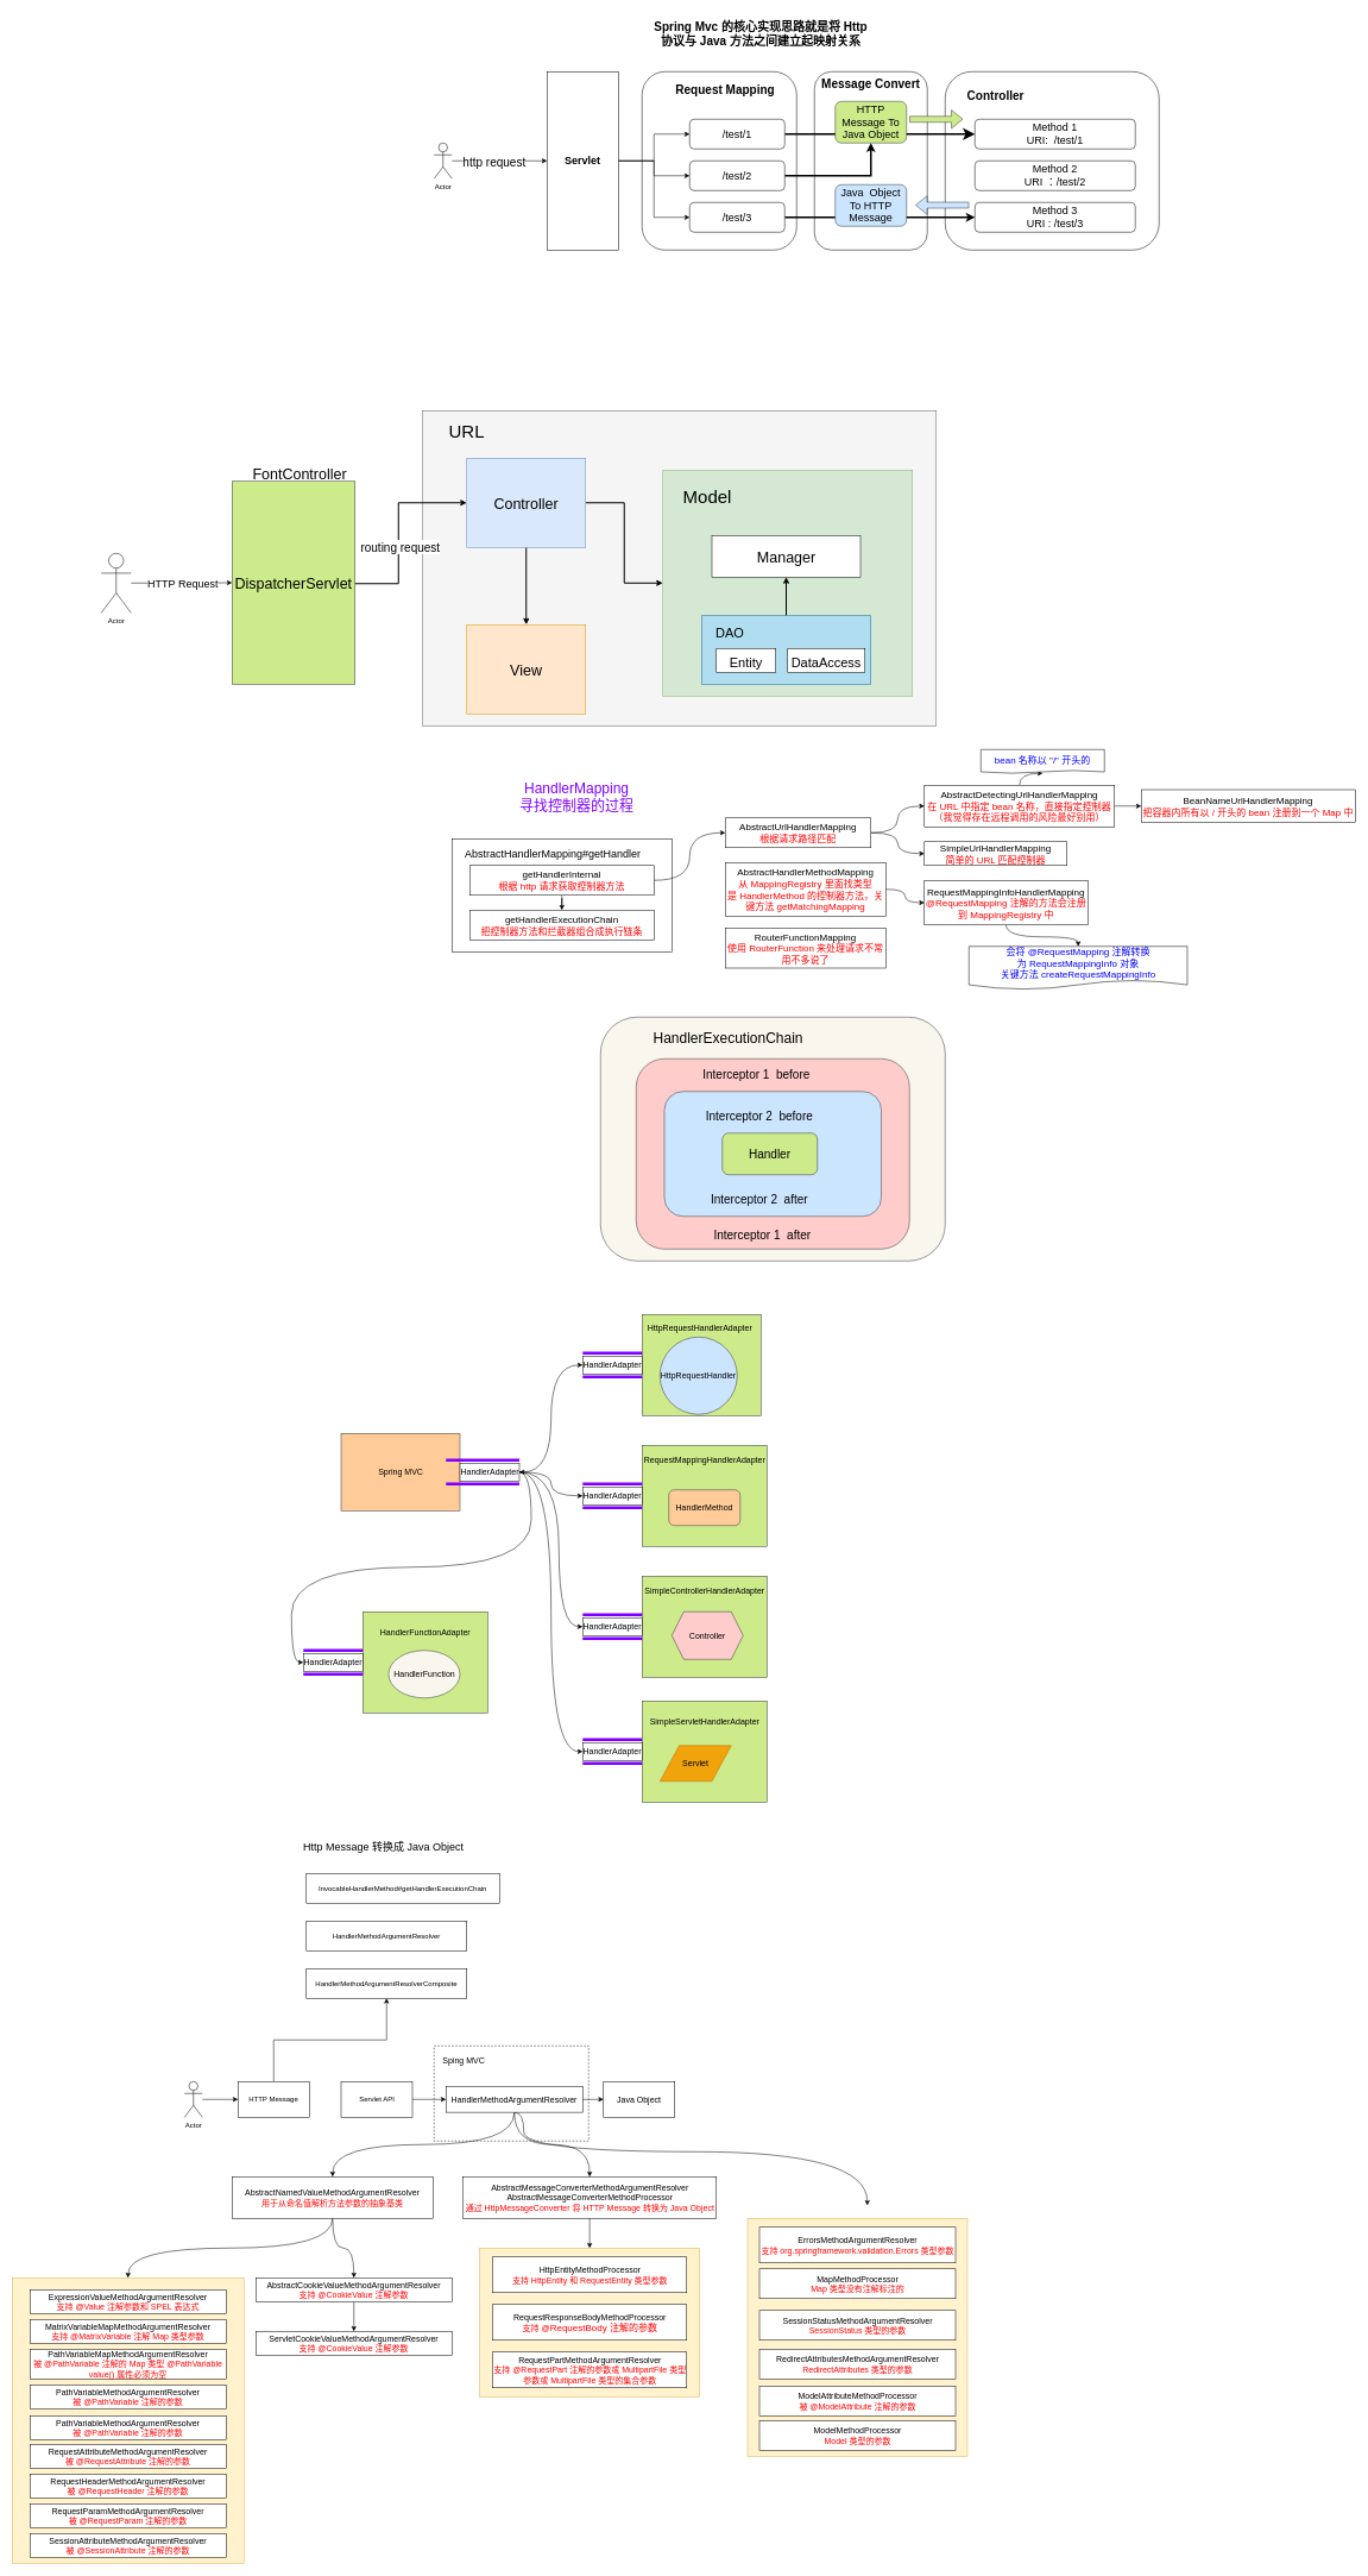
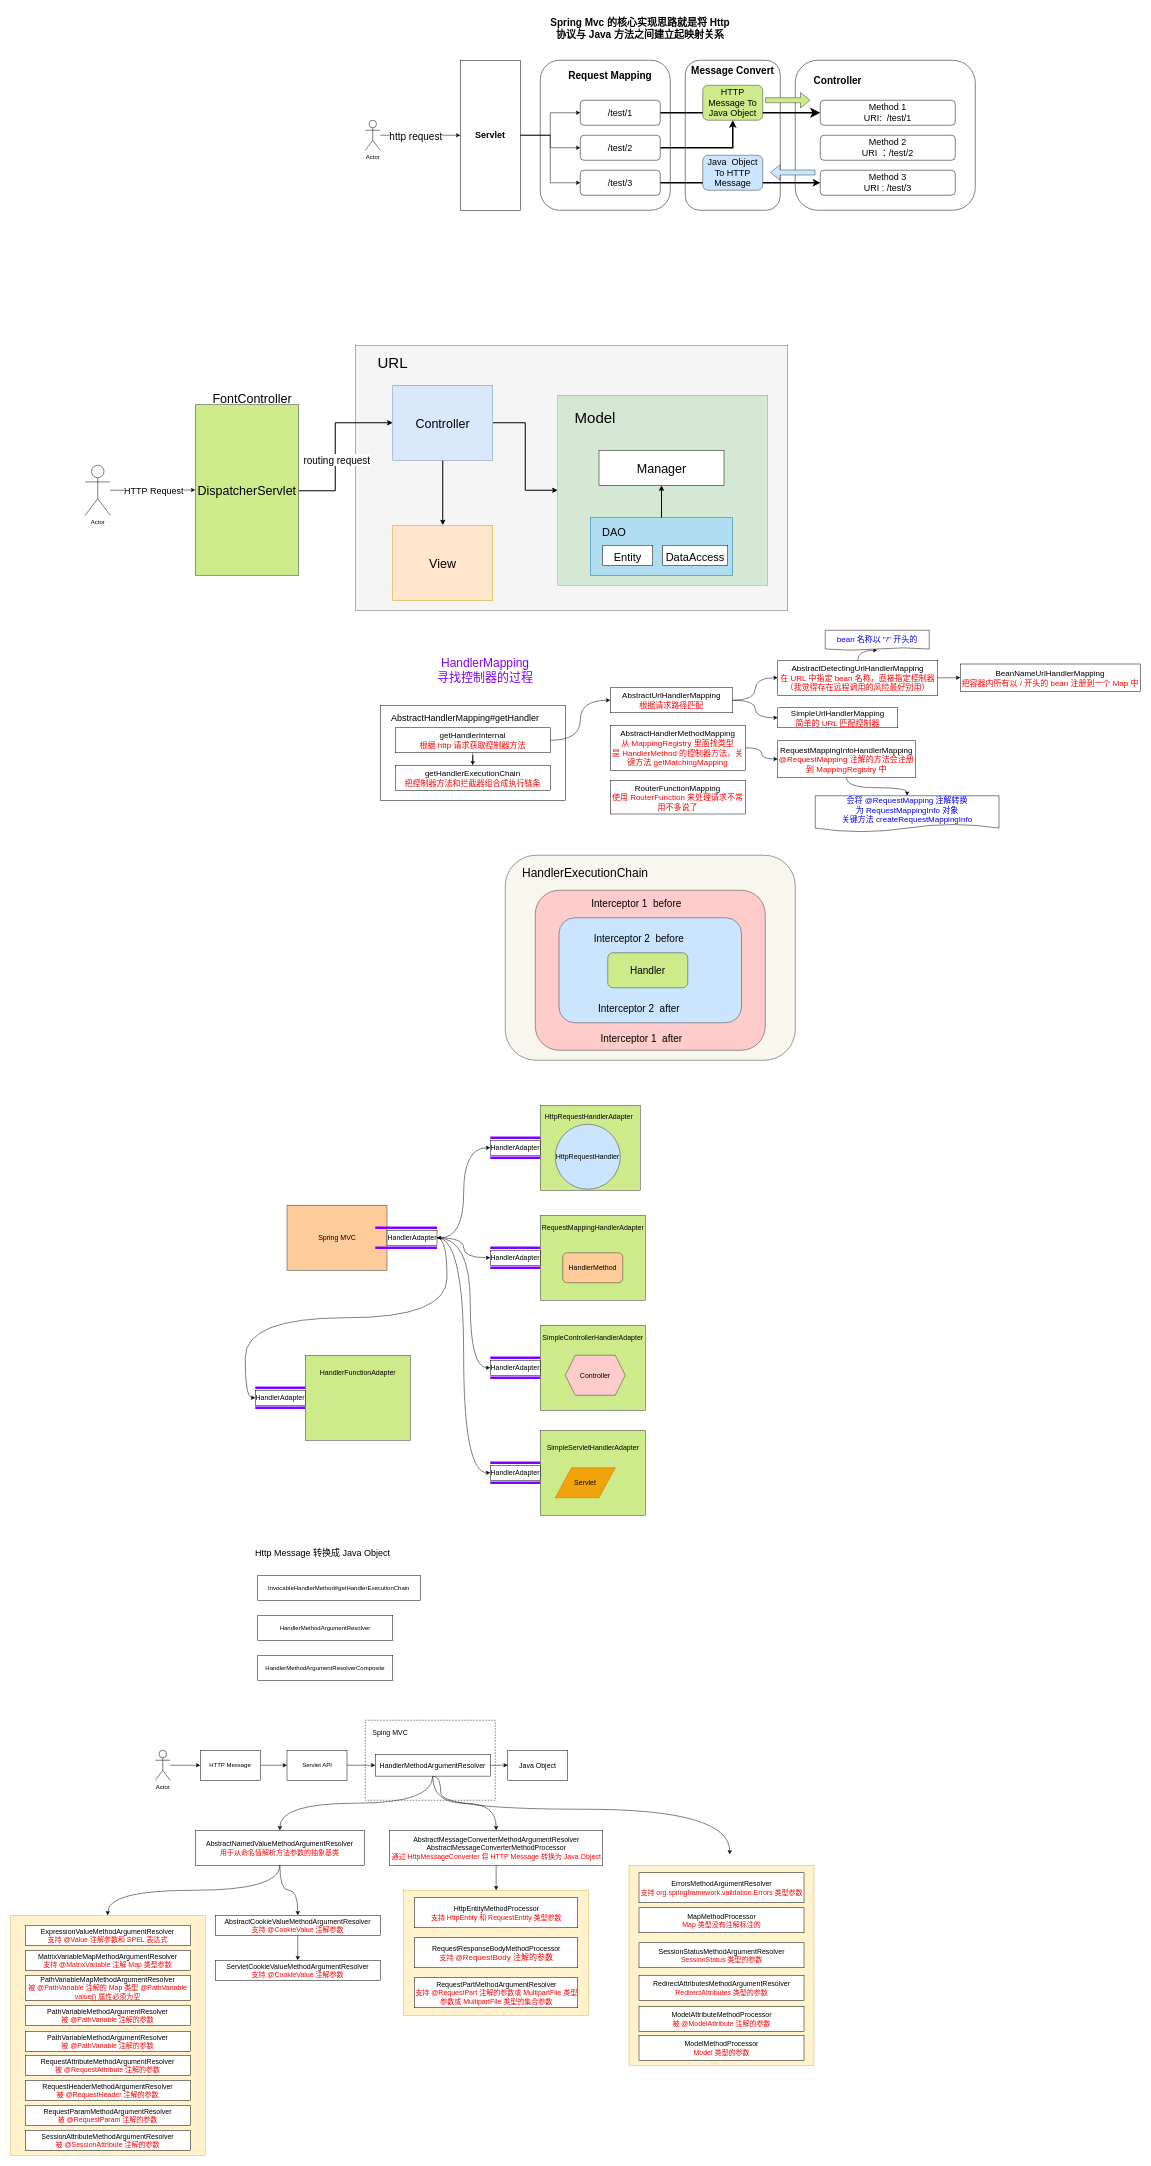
- <mxCell id="83" value="&lt;font style=&quot;font-size: 24px;&quot;&gt;HandlerExecutionChain&lt;/font&gt;" style="text;html=1;strokeColor=none;fillColor=none;align=center;verticalAlign=middle;whiteSpace=wrap;rounded=0;" parent="1" vertex="1"><mxGeometry x="1105" y="1720" width="240" height="50" as="geometry" /></mxCell>
+ <mxCell id="83" value="&lt;font style=&quot;font-size: 24px;&quot;&gt;HandlerExecutionChain&lt;/font&gt;" style="text;html=1;strokeColor=none;fillColor=none;align=center;verticalAlign=middle;whiteSpace=wrap;rounded=0;" parent="1" vertex="1"><mxGeometry x="1050" y="1720" width="240" height="50" as="geometry" /></mxCell>
- <mxCell id="122" value="&lt;font style=&quot;font-size: 14px;&quot;&gt;HandlerFunction&lt;/font&gt;" style="ellipse;whiteSpace=wrap;html=1;fillColor=#f9f7ed;strokeColor=#36393d;" parent="1" vertex="1"><mxGeometry x="653.5" y="2775" width="120" height="80" as="geometry" /></mxCell>
- <mxCell id="129" style="edgeStyle=orthogonalEdgeStyle;rounded=0;orthogonalLoop=1;jettySize=auto;html=1;" parent="1" source="130" target="123" edge="1"><mxGeometry relative="1" as="geometry" /></mxCell>
+ <mxCell id="129" style="edgeStyle=orthogonalEdgeStyle;rounded=0;orthogonalLoop=1;jettySize=auto;html=1;entryX=0;entryY=0.5;entryDx=0;entryDy=0;" parent="1" source="130" target="131" edge="1"><mxGeometry relative="1" as="geometry" /></mxCell>
